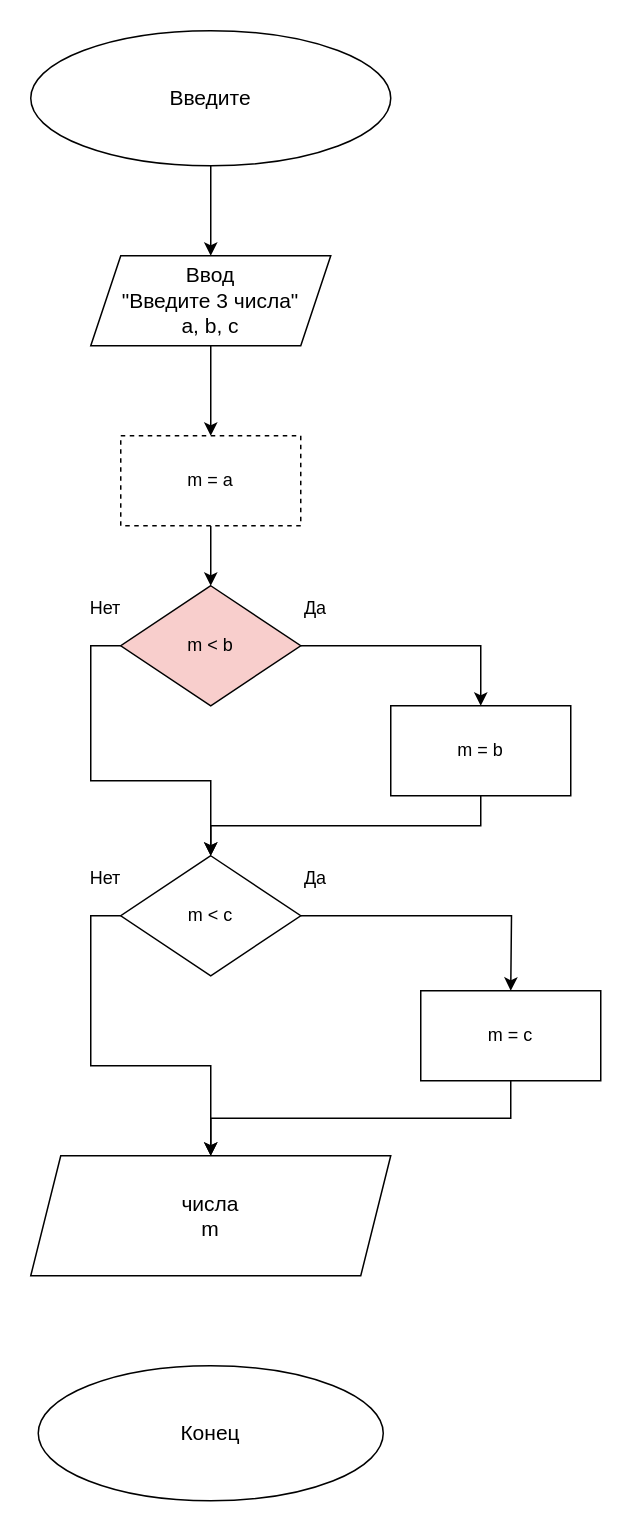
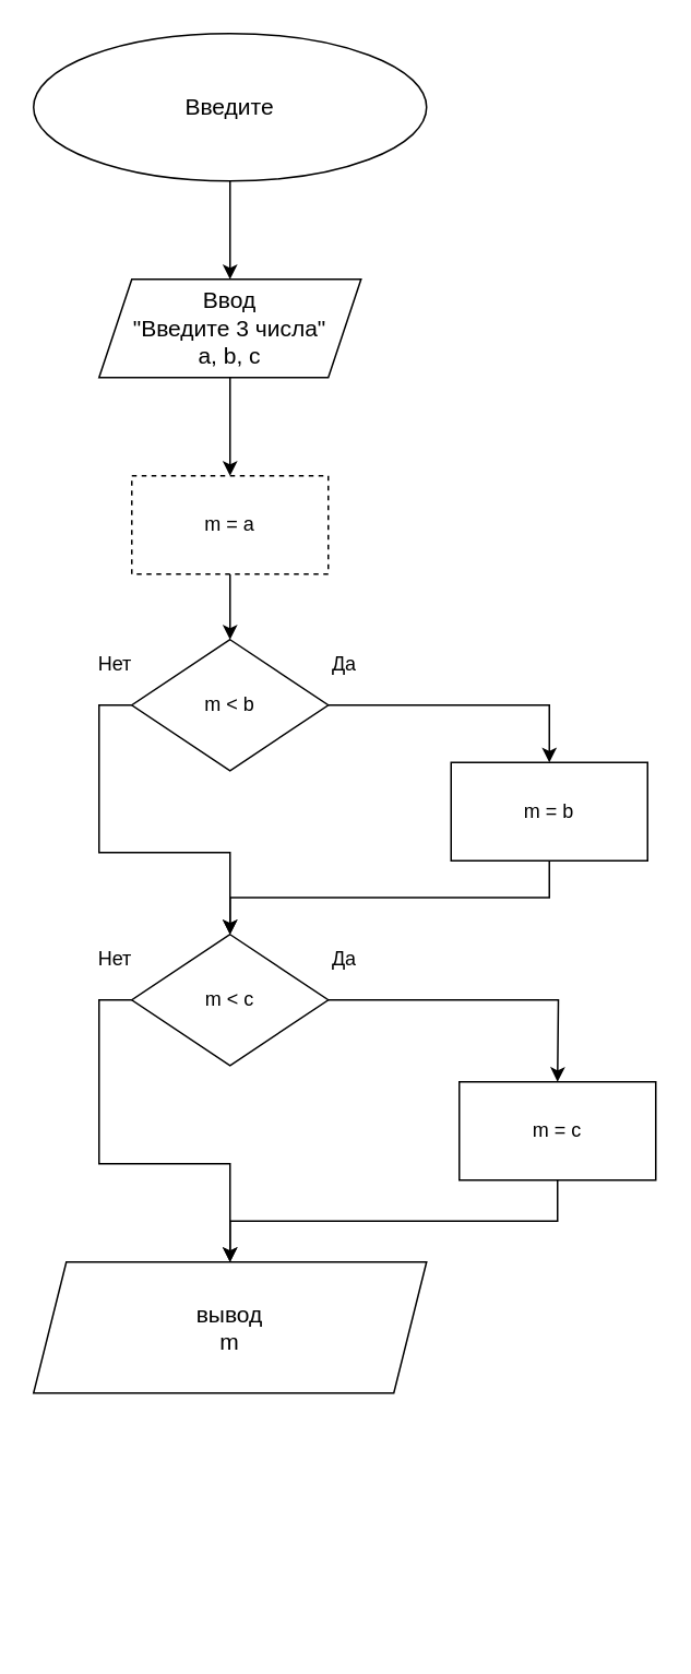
- <mxCell id="10" value="m &amp;lt; b" style="rhombus;whiteSpace=wrap;html=1;fillColor=#f8cecc;" vertex="1" parent="1"><mxGeometry x="80" y="390" width="120" height="80" as="geometry" /></mxCell>
+ <mxCell id="10" value="m &amp;lt; b" style="rhombus;whiteSpace=wrap;html=1;" vertex="1" parent="1"><mxGeometry x="80" y="390" width="120" height="80" as="geometry" /></mxCell>
- <mxCell id="14" value="m = b" style="rounded=0;whiteSpace=wrap;html=1;" vertex="1" parent="1"><mxGeometry x="260" y="470" width="120" height="60" as="geometry" /></mxCell>
+ <mxCell id="14" value="m = b" style="rounded=0;whiteSpace=wrap;html=1;" vertex="1" parent="1"><mxGeometry x="275" y="465" width="120" height="60" as="geometry" /></mxCell>
- <mxCell id="22" value="числа&lt;br&gt;m" style="shape=parallelogram;perimeter=parallelogramPerimeter;whiteSpace=wrap;html=1;fixedSize=1;fontSize=14;" vertex="1" parent="1"><mxGeometry x="20" y="770" width="240" height="80" as="geometry" /></mxCell>
+ <mxCell id="22" value="вывод&lt;br&gt;m" style="shape=parallelogram;perimeter=parallelogramPerimeter;whiteSpace=wrap;html=1;fixedSize=1;fontSize=14;" vertex="1" parent="1"><mxGeometry x="20" y="770" width="240" height="80" as="geometry" /></mxCell>
- <mxCell id="23" value="&lt;font style=&quot;font-size: 14px;&quot;&gt;Конец&lt;/font&gt;" style="ellipse;whiteSpace=wrap;html=1;" vertex="1" parent="1"><mxGeometry x="25" y="910" width="230" height="90" as="geometry" /></mxCell>
